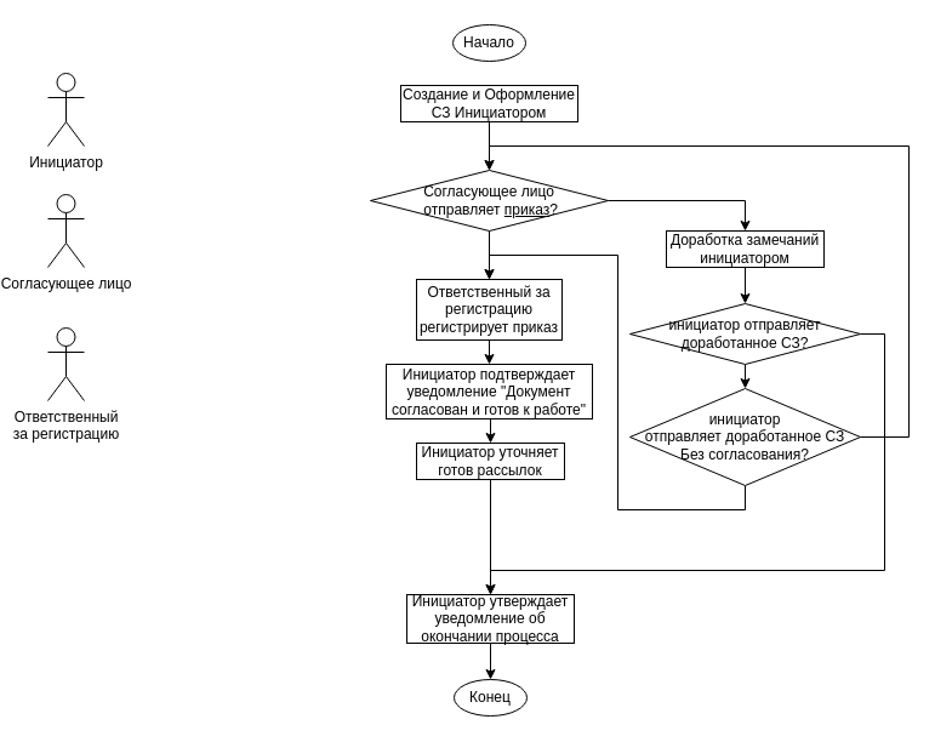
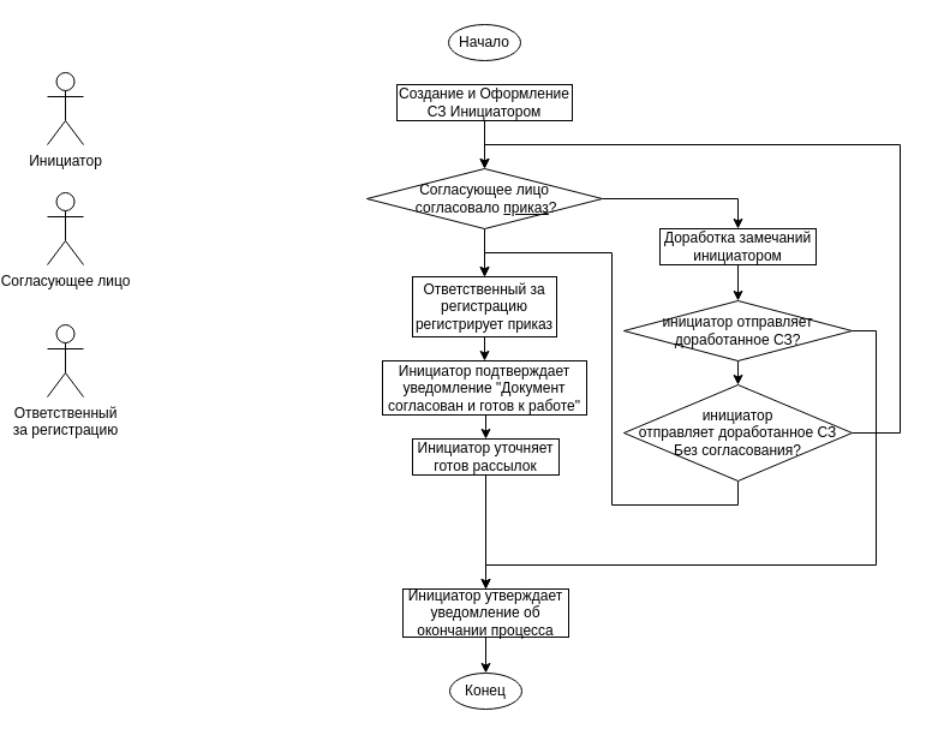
- <mxCell id="9" value="Согласующее лицо&lt;br&gt;&amp;nbsp;отправляет &lt;u&gt;приказ&lt;/u&gt;?" style="rhombus;whiteSpace=wrap;html=1;" vertex="1" parent="1"><mxGeometry x="286" y="140" width="196" height="50" as="geometry" /></mxCell>
+ <mxCell id="9" value="Согласующее лицо&lt;br&gt;&amp;nbsp;согласовало &lt;u&gt;приказ&lt;/u&gt;?" style="rhombus;whiteSpace=wrap;html=1;" vertex="1" parent="1"><mxGeometry x="286" y="140" width="196" height="50" as="geometry" /></mxCell>
